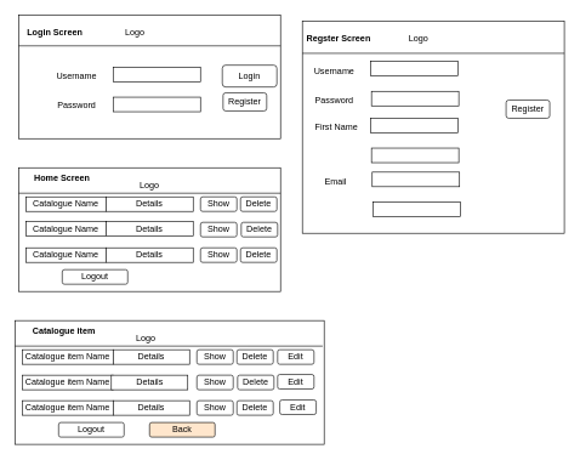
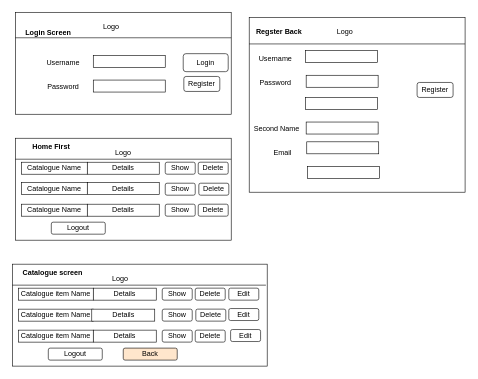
- <mxCell id="27" value="Login Screen" style="text;html=1;strokeColor=none;fillColor=none;align=center;verticalAlign=middle;whiteSpace=wrap;rounded=0;fontStyle=1" parent="1" vertex="1"><mxGeometry x="25" y="29" width="100" height="30" as="geometry" /></mxCell>
+ <mxCell id="27" value="Login Screen" style="text;html=1;strokeColor=none;fillColor=none;align=center;verticalAlign=middle;whiteSpace=wrap;rounded=0;fontStyle=1" parent="1" vertex="1"><mxGeometry x="30" y="39" width="100" height="30" as="geometry" /></mxCell>
- <mxCell id="59" value="Regster Screen" style="text;html=1;strokeColor=none;fillColor=none;align=center;verticalAlign=middle;whiteSpace=wrap;rounded=0;fontStyle=1" parent="1" vertex="1"><mxGeometry x="415" y="38" width="100" height="30" as="geometry" /></mxCell>
+ <mxCell id="59" value="Regster Back" style="text;html=1;strokeColor=none;fillColor=none;align=center;verticalAlign=middle;whiteSpace=wrap;rounded=0;fontStyle=1" parent="1" vertex="1"><mxGeometry x="415" y="38" width="100" height="30" as="geometry" /></mxCell>
- <mxCell id="61" value="First Name" style="text;html=1;strokeColor=none;fillColor=none;align=center;verticalAlign=middle;whiteSpace=wrap;rounded=0;" parent="1" vertex="1"><mxGeometry x="429" y="160" width="66" height="30" as="geometry" /></mxCell>
+ <mxCell id="62" value="Second Name" style="text;html=1;strokeColor=none;fillColor=none;align=center;verticalAlign=middle;whiteSpace=wrap;rounded=0;" parent="1" vertex="1"><mxGeometry x="418" y="200" width="86" height="30" as="geometry" /></mxCell>
- <mxCell id="28" value="Home Screen" style="text;html=1;strokeColor=none;fillColor=none;align=center;verticalAlign=middle;whiteSpace=wrap;rounded=0;fontStyle=1" parent="1" vertex="1"><mxGeometry x="35" y="230" width="100" height="30" as="geometry" /></mxCell>
+ <mxCell id="28" value="Home First" style="text;html=1;strokeColor=none;fillColor=none;align=center;verticalAlign=middle;whiteSpace=wrap;rounded=0;fontStyle=1" parent="1" vertex="1"><mxGeometry x="35" y="230" width="100" height="30" as="geometry" /></mxCell>
- <mxCell id="65" value="Email" style="text;html=1;strokeColor=none;fillColor=none;align=center;verticalAlign=middle;whiteSpace=wrap;rounded=0;" parent="1" vertex="1"><mxGeometry x="431" y="234" width="60" height="30" as="geometry" /></mxCell>
+ <mxCell id="65" value="Email" style="text;html=1;strokeColor=none;fillColor=none;align=center;verticalAlign=middle;whiteSpace=wrap;rounded=0;" parent="1" vertex="1"><mxGeometry x="441" y="239" width="60" height="30" as="geometry" /></mxCell>
- <mxCell id="42" value="Catalogue item" style="text;html=1;strokeColor=none;fillColor=none;align=center;verticalAlign=middle;whiteSpace=wrap;rounded=0;fontStyle=1" parent="1" vertex="1"><mxGeometry x="30" y="440" width="115" height="30" as="geometry" /></mxCell>
+ <mxCell id="42" value="Catalogue screen" style="text;html=1;strokeColor=none;fillColor=none;align=center;verticalAlign=middle;whiteSpace=wrap;rounded=0;fontStyle=1" parent="1" vertex="1"><mxGeometry x="30" y="440" width="115" height="30" as="geometry" /></mxCell>
